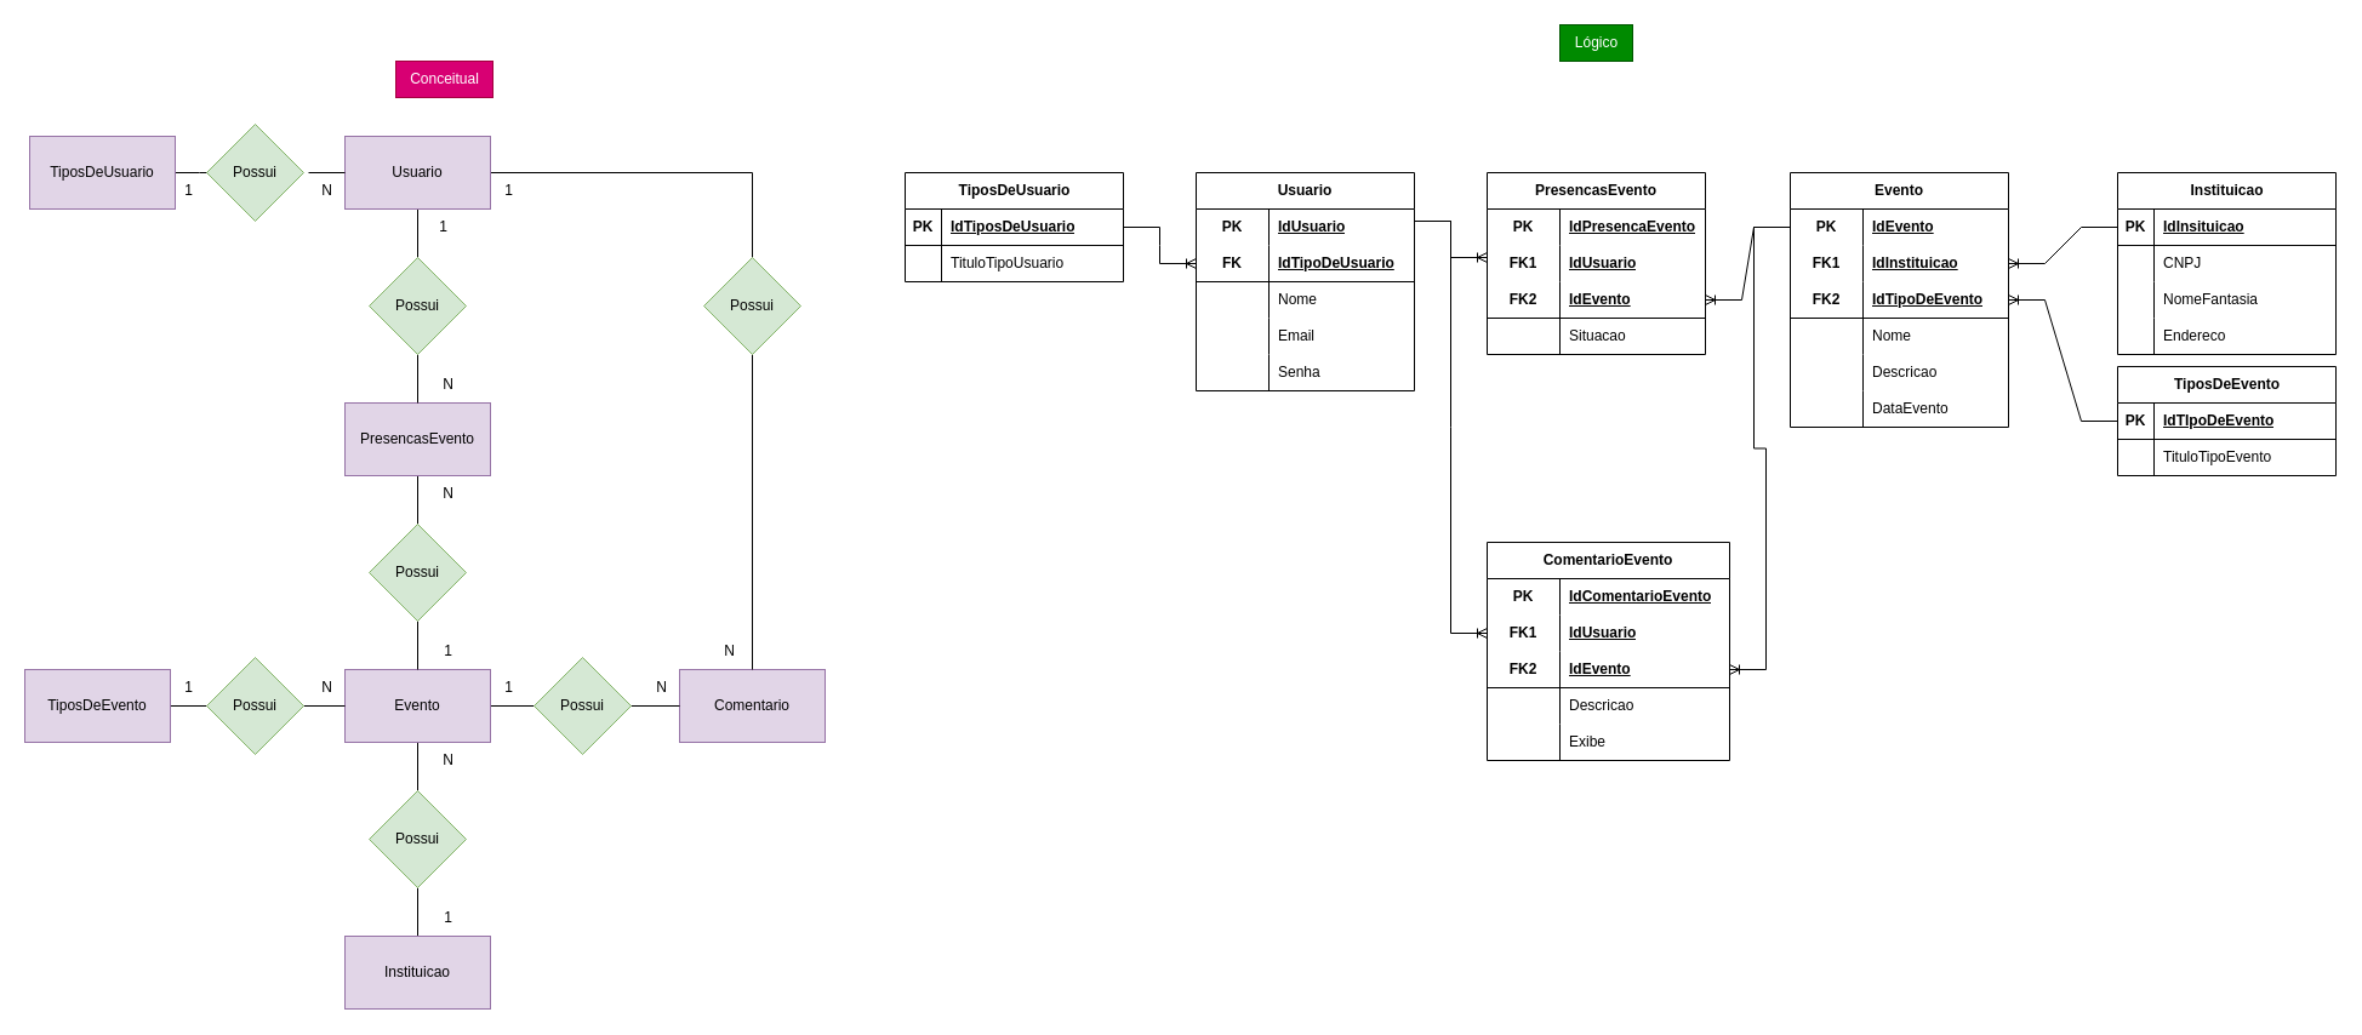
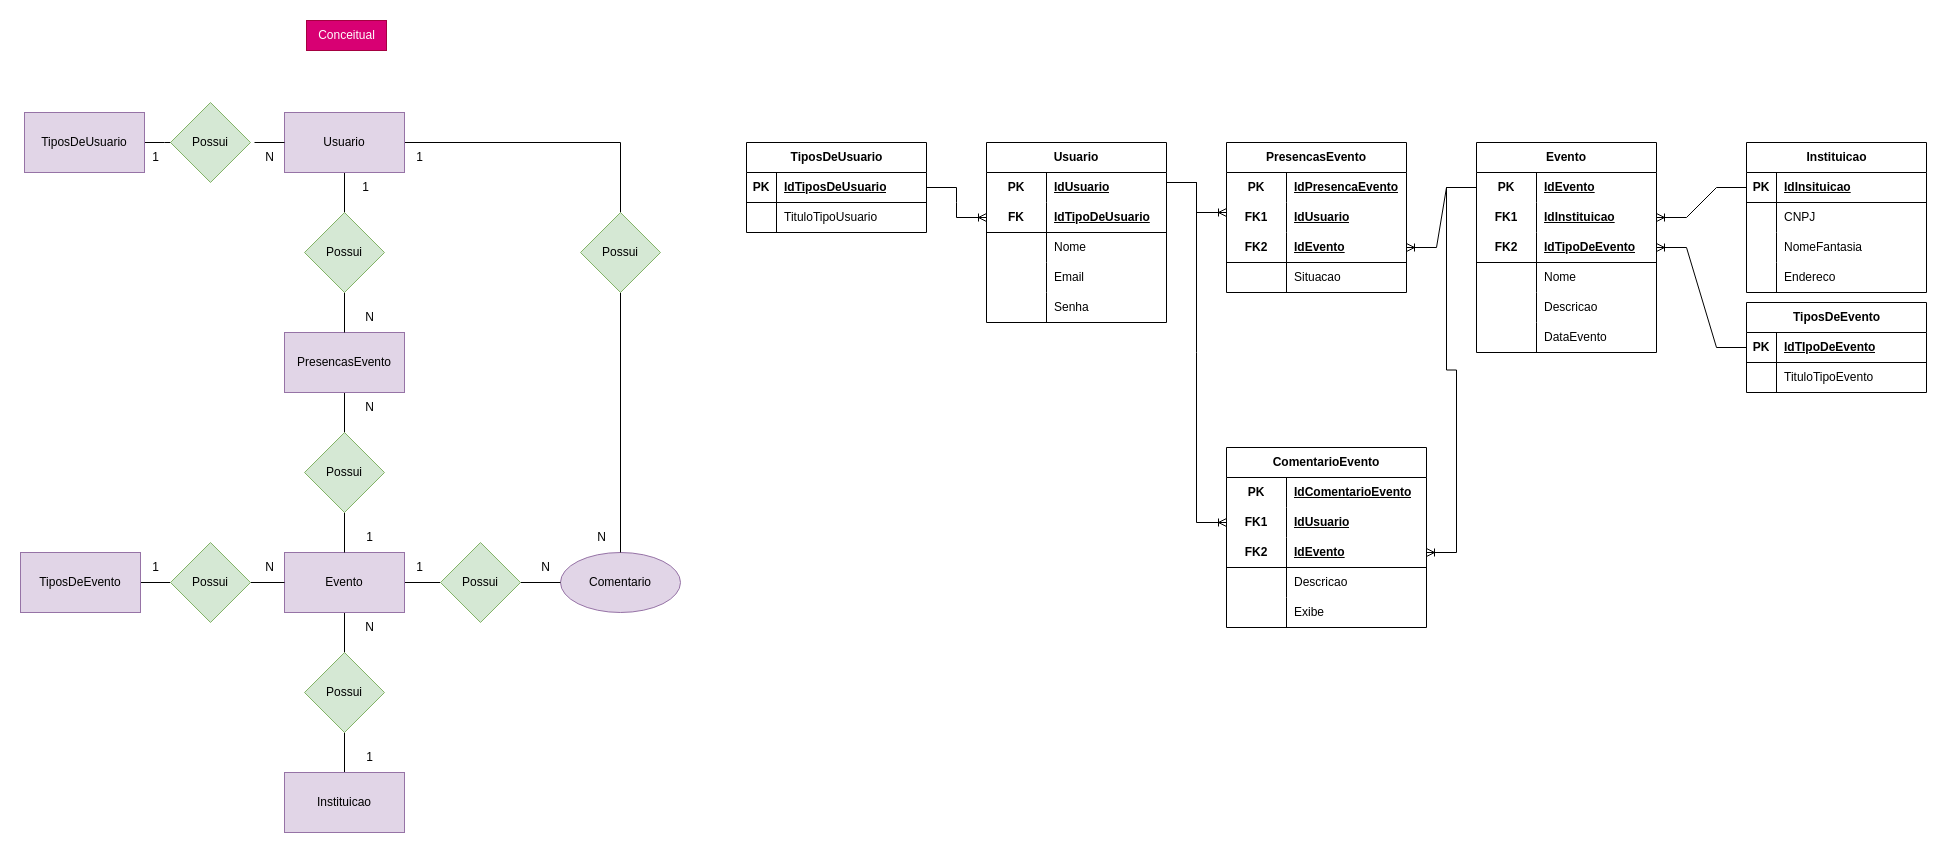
- <mxCell id="143" value="Lógico" style="text;html=1;align=center;verticalAlign=middle;resizable=0;points=[];autosize=1;strokeColor=#005700;fillColor=#008a00;fontColor=#ffffff;" vertex="1" parent="1"><mxGeometry x="1286" y="20" width="60" height="30" as="geometry" /></mxCell>
- <mxCell id="44" value="Conceitual" style="text;html=1;align=center;verticalAlign=middle;resizable=0;points=[];autosize=1;strokeColor=#A50040;fillColor=#d80073;fontColor=#ffffff;" vertex="1" parent="1"><mxGeometry x="326" y="50" width="80" height="30" as="geometry" /></mxCell>
+ <mxCell id="44" value="Conceitual" style="text;html=1;align=center;verticalAlign=middle;resizable=0;points=[];autosize=1;strokeColor=#A50040;fillColor=#d80073;fontColor=#ffffff;" vertex="1" parent="1"><mxGeometry x="306" y="20" width="80" height="30" as="geometry" /></mxCell>
- <mxCell id="14" value="Comentario" style="rounded=0;whiteSpace=wrap;html=1;fillColor=#e1d5e7;strokeColor=#9673a6;" vertex="1" parent="1"><mxGeometry x="560" y="552" width="120" height="60" as="geometry" /></mxCell>
+ <mxCell id="14" value="Comentario" style="ellipse;whiteSpace=wrap;html=1;fillColor=#e1d5e7;strokeColor=#9673a6;" vertex="1" parent="1"><mxGeometry x="560" y="552" width="120" height="60" as="geometry" /></mxCell>
